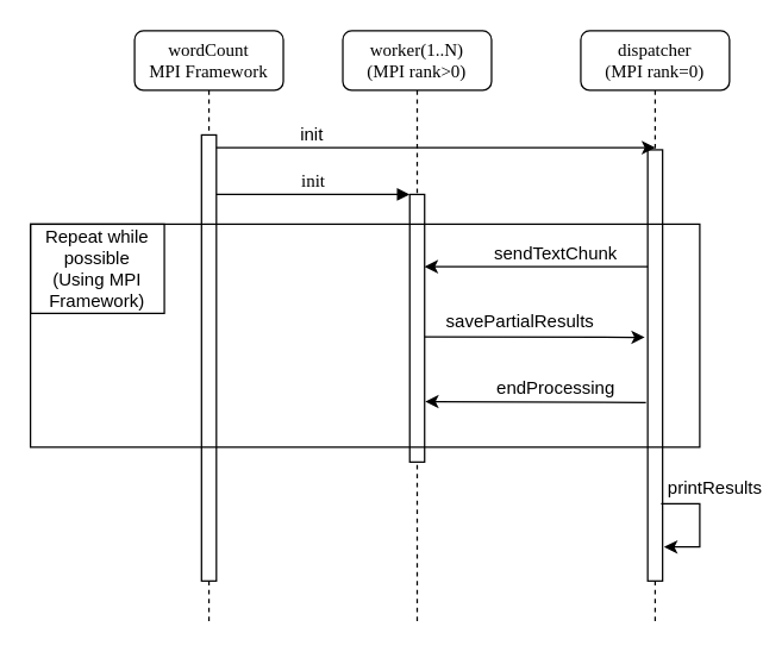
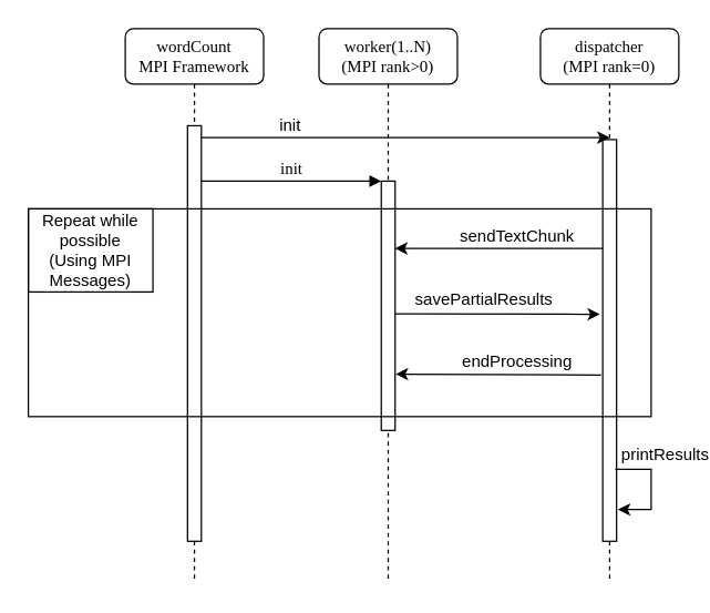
- <mxCell id="15" value="Repeat while&lt;br&gt;possible&lt;br&gt;(Using MPI Framework)" style="rounded=0;whiteSpace=wrap;html=1;fillColor=none;" parent="1" vertex="1"><mxGeometry x="20" y="150" width="90" height="60" as="geometry" /></mxCell>
+ <mxCell id="15" value="Repeat while&lt;br&gt;possible&lt;br&gt;(Using MPI Messages)" style="rounded=0;whiteSpace=wrap;html=1;fillColor=none;" parent="1" vertex="1"><mxGeometry x="20" y="150" width="90" height="60" as="geometry" /></mxCell>
